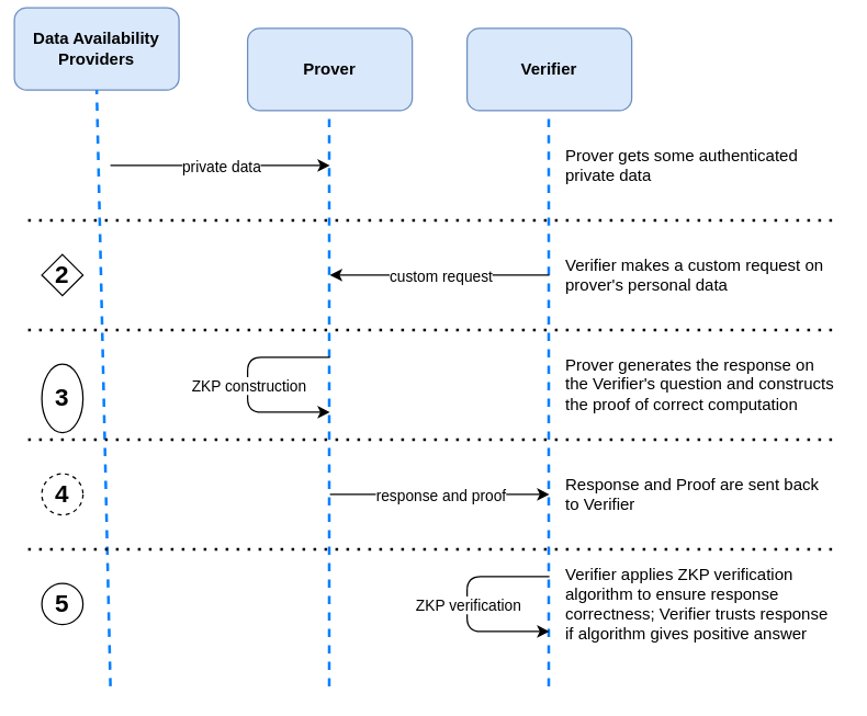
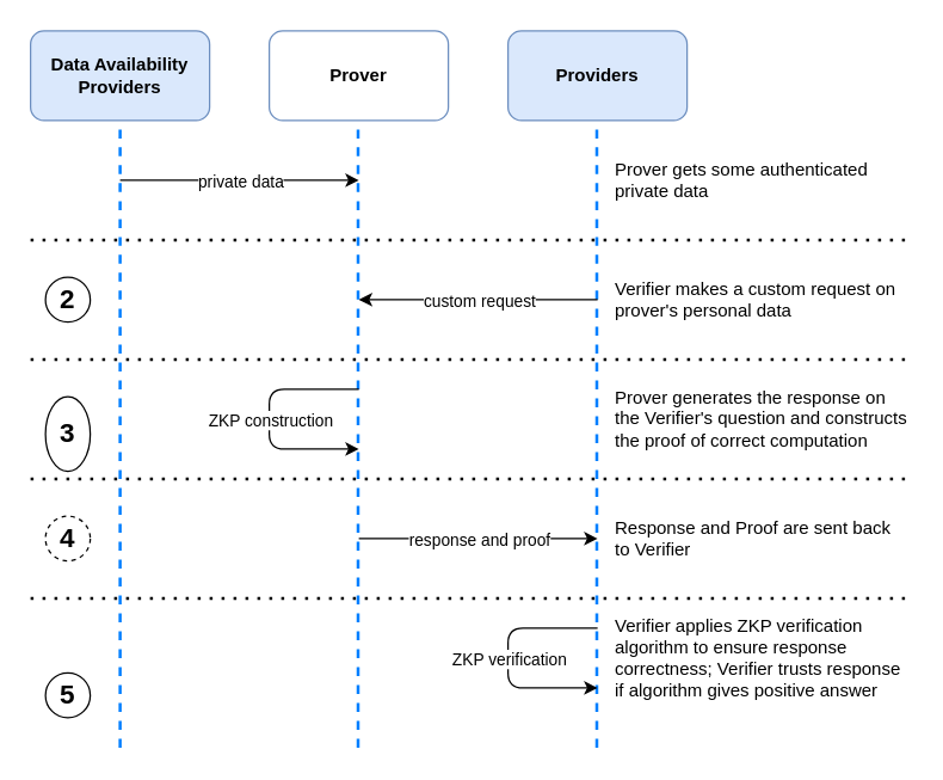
- <mxCell id="2" value="&lt;b&gt;Data Availability Providers&lt;/b&gt;" style="rounded=1;whiteSpace=wrap;html=1;fillColor=#dae8fc;strokeColor=#6c8ebf;" parent="1" vertex="1"><mxGeometry x="10" y="5" width="120" height="60" as="geometry" /></mxCell>
+ <mxCell id="2" value="&lt;b&gt;Data Availability Providers&lt;/b&gt;" style="rounded=1;whiteSpace=wrap;html=1;fillColor=#dae8fc;strokeColor=#6c8ebf;" parent="1" vertex="1"><mxGeometry x="20" y="20" width="120" height="60" as="geometry" /></mxCell>
- <mxCell id="3" value="&lt;b&gt;Prover&lt;/b&gt;" style="rounded=1;whiteSpace=wrap;html=1;fillColor=#dae8fc;strokeColor=#6c8ebf;" parent="1" vertex="1"><mxGeometry x="180" y="20" width="120" height="60" as="geometry" /></mxCell>
+ <mxCell id="3" value="&lt;b&gt;Prover&lt;/b&gt;" style="rounded=1;whiteSpace=wrap;html=1;fillColor=#ffffff;strokeColor=#6c8ebf;" parent="1" vertex="1"><mxGeometry x="180" y="20" width="120" height="60" as="geometry" /></mxCell>
- <mxCell id="4" value="&lt;b&gt;Verifier&lt;/b&gt;" style="rounded=1;whiteSpace=wrap;html=1;fillColor=#dae8fc;strokeColor=#6c8ebf;" parent="1" vertex="1"><mxGeometry x="340" y="20" width="120" height="60" as="geometry" /></mxCell>
+ <mxCell id="4" value="&lt;b&gt;Providers&lt;/b&gt;" style="rounded=1;whiteSpace=wrap;html=1;fillColor=#dae8fc;strokeColor=#6c8ebf;" parent="1" vertex="1"><mxGeometry x="340" y="20" width="120" height="60" as="geometry" /></mxCell>
- <mxCell id="27" value="&lt;h2&gt;2&lt;/h2&gt;" style="rhombus;whiteSpace=wrap;html=1;aspect=fixed;fillColor=#FFFFFF;" parent="1" vertex="1"><mxGeometry x="30" y="185" width="30" height="30" as="geometry" /></mxCell>
+ <mxCell id="27" value="&lt;h2&gt;2&lt;/h2&gt;" style="ellipse;whiteSpace=wrap;html=1;aspect=fixed;fillColor=#FFFFFF;" parent="1" vertex="1"><mxGeometry x="30" y="185" width="30" height="30" as="geometry" /></mxCell>
- <mxCell id="30" value="&lt;h2&gt;5&lt;/h2&gt;" style="ellipse;whiteSpace=wrap;html=1;aspect=fixed;fillColor=#FFFFFF;" parent="1" vertex="1"><mxGeometry x="30" y="425" width="30" height="30" as="geometry" /></mxCell>
+ <mxCell id="30" value="&lt;h2&gt;5&lt;/h2&gt;" style="ellipse;whiteSpace=wrap;html=1;aspect=fixed;fillColor=#FFFFFF;" parent="1" vertex="1"><mxGeometry x="30" y="450" width="30" height="30" as="geometry" /></mxCell>
